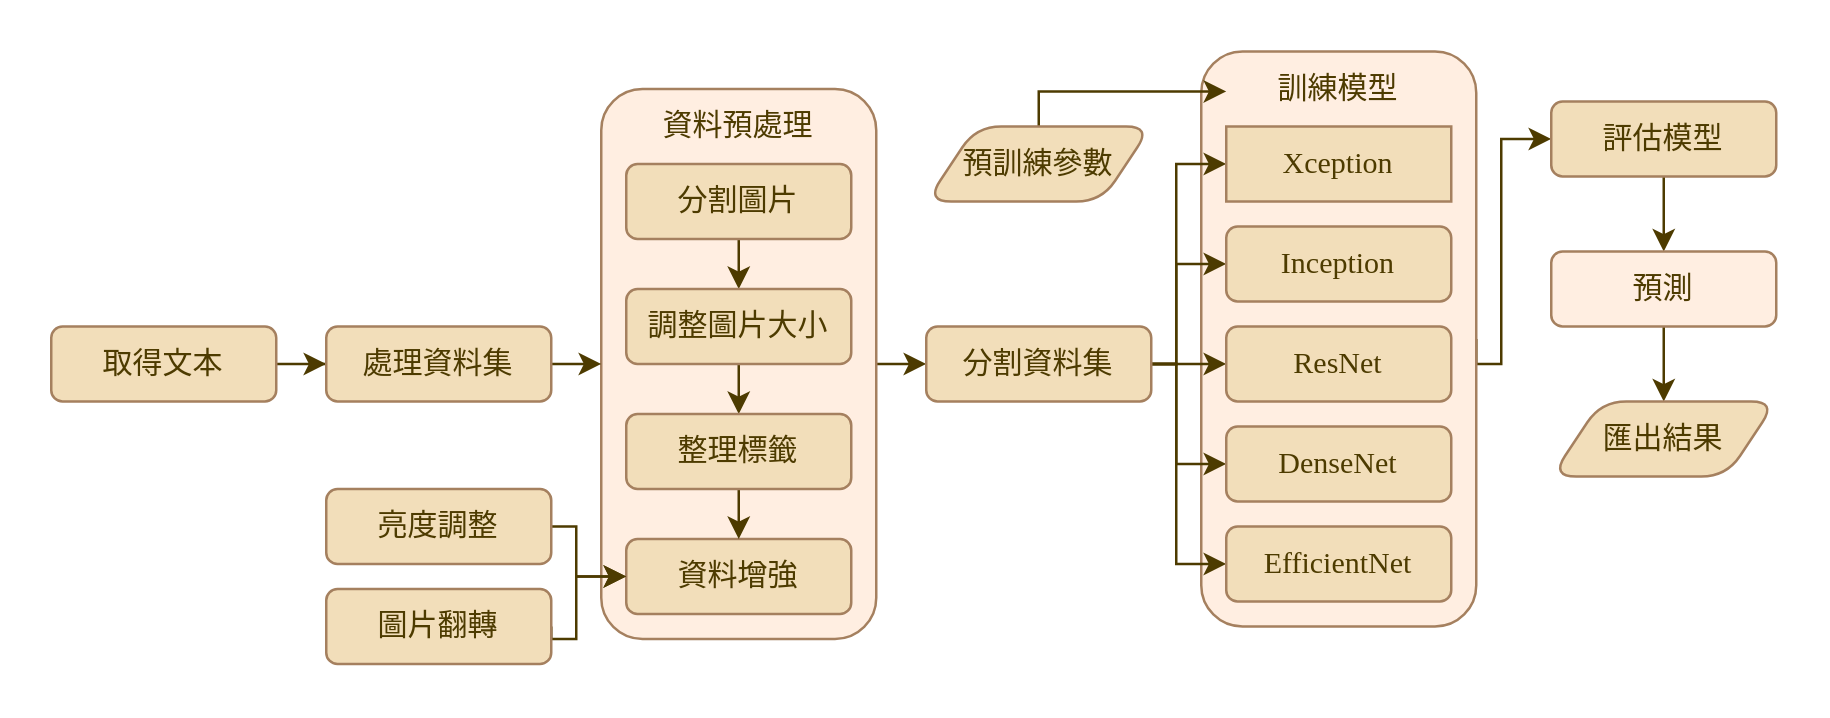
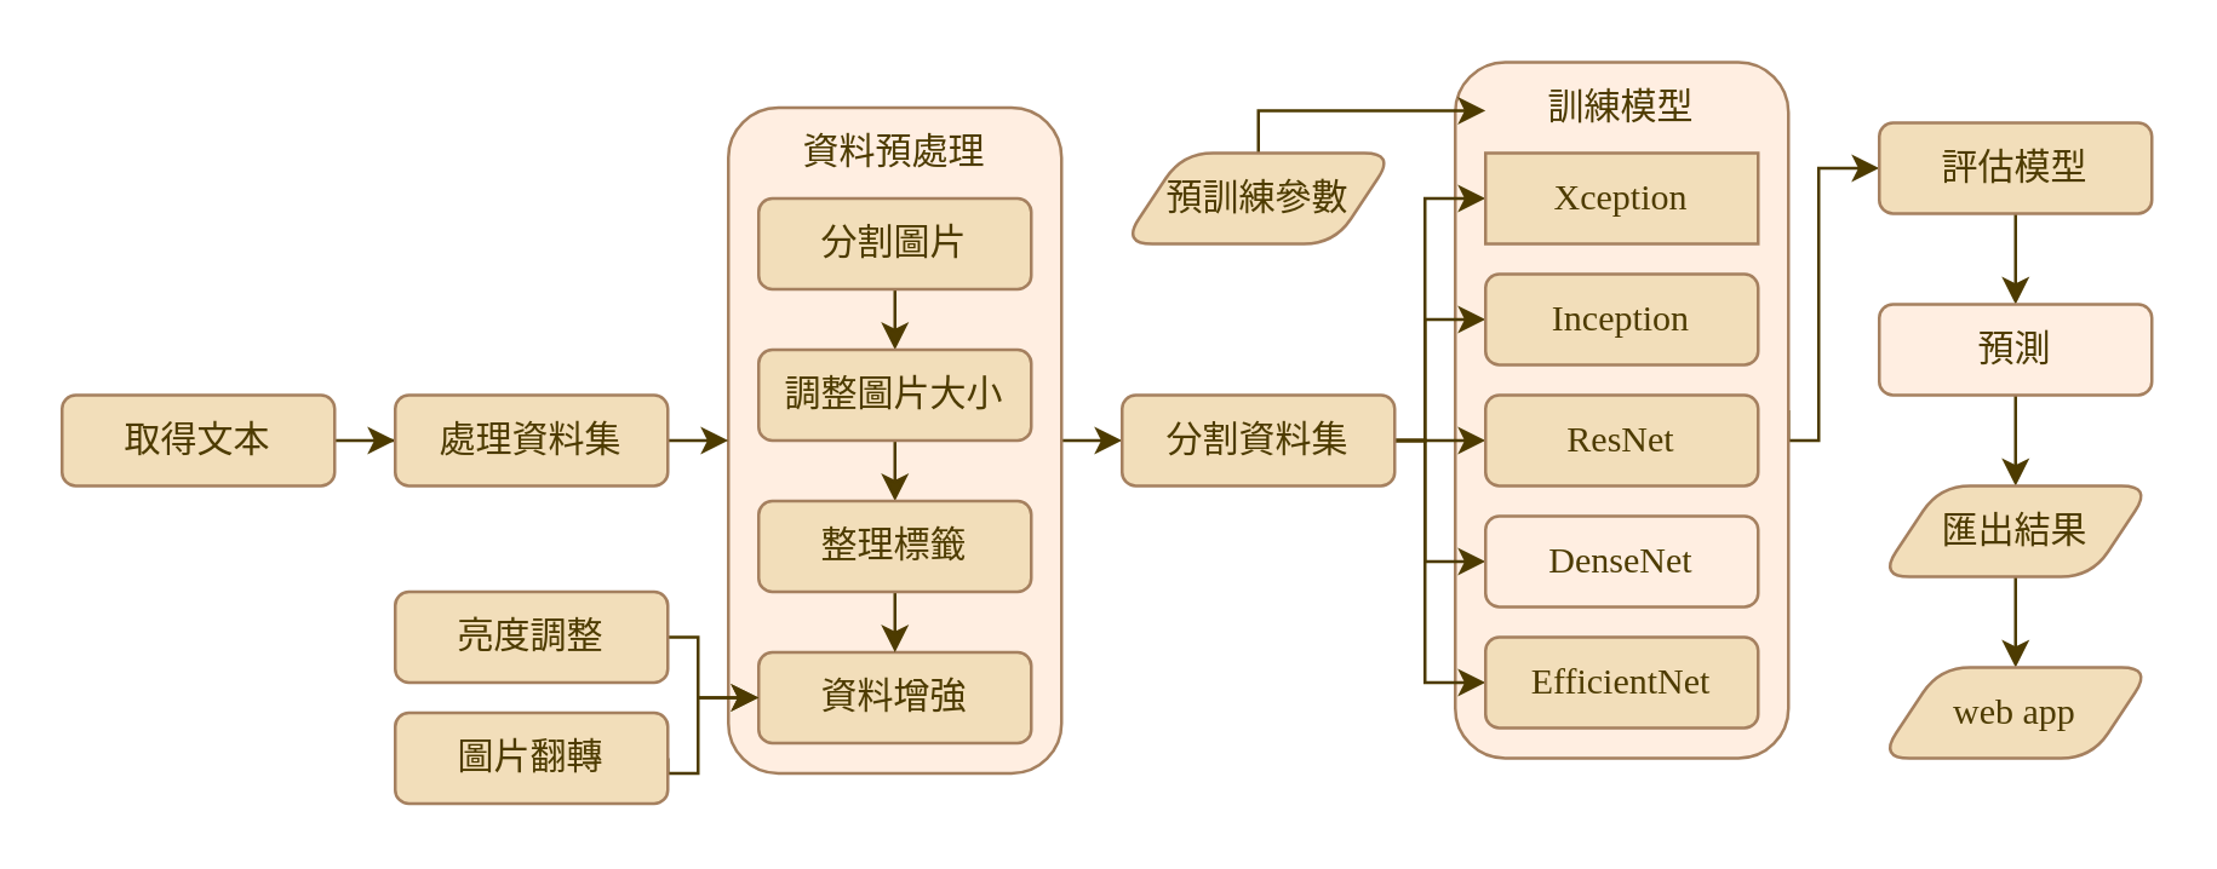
- <mxCell id="31" value="&lt;font color=&quot;#4d3b00&quot; data-font-src=&quot;https://fonts.googleapis.com/css?family=Noto+Serif+TC&quot;&gt;DenseNet&lt;/font&gt;" style="rounded=1;whiteSpace=wrap;html=1;fillColor=#F2DEBA;strokeColor=#A5805F;fontFamily=Noto Sans CJK TC Regular;" parent="1" vertex="1"><mxGeometry x="490" y="170" width="90" height="30" as="geometry" /></mxCell>
+ <mxCell id="31" value="&lt;font color=&quot;#4d3b00&quot; data-font-src=&quot;https://fonts.googleapis.com/css?family=Noto+Serif+TC&quot;&gt;DenseNet&lt;/font&gt;" style="rounded=1;whiteSpace=wrap;html=1;fillColor=#ffeee1;strokeColor=#A5805F;fontFamily=Noto Sans CJK TC Regular;" parent="1" vertex="1"><mxGeometry x="490" y="170" width="90" height="30" as="geometry" /></mxCell>
+ <mxCell id="37" style="edgeStyle=orthogonalEdgeStyle;rounded=0;orthogonalLoop=1;jettySize=auto;html=1;exitX=0.5;exitY=1;exitDx=0;exitDy=0;entryX=0.5;entryY=0;entryDx=0;entryDy=0;fontFamily=Noto Sans CJK TC Regular;fontColor=#4D3B00;strokeColor=#4D3B00;" parent="1" source="40" target="41" edge="1"><mxGeometry relative="1" as="geometry"><mxPoint x="665" y="190" as="sourcePoint" /><mxPoint x="665" y="220" as="targetPoint" /></mxGeometry></mxCell>
+ <mxCell id="41" value="&lt;font color=&quot;#4d3b00&quot;&gt;web app&lt;/font&gt;" style="shape=parallelogram;perimeter=parallelogramPerimeter;whiteSpace=wrap;html=1;fixedSize=1;fontFamily=Noto Sans CJK TC Regular;fillColor=#F2DEBA;strokeColor=#A5805F;rounded=1;" parent="1" vertex="1"><mxGeometry x="620" y="220" width="90" height="30" as="geometry" /></mxCell>
